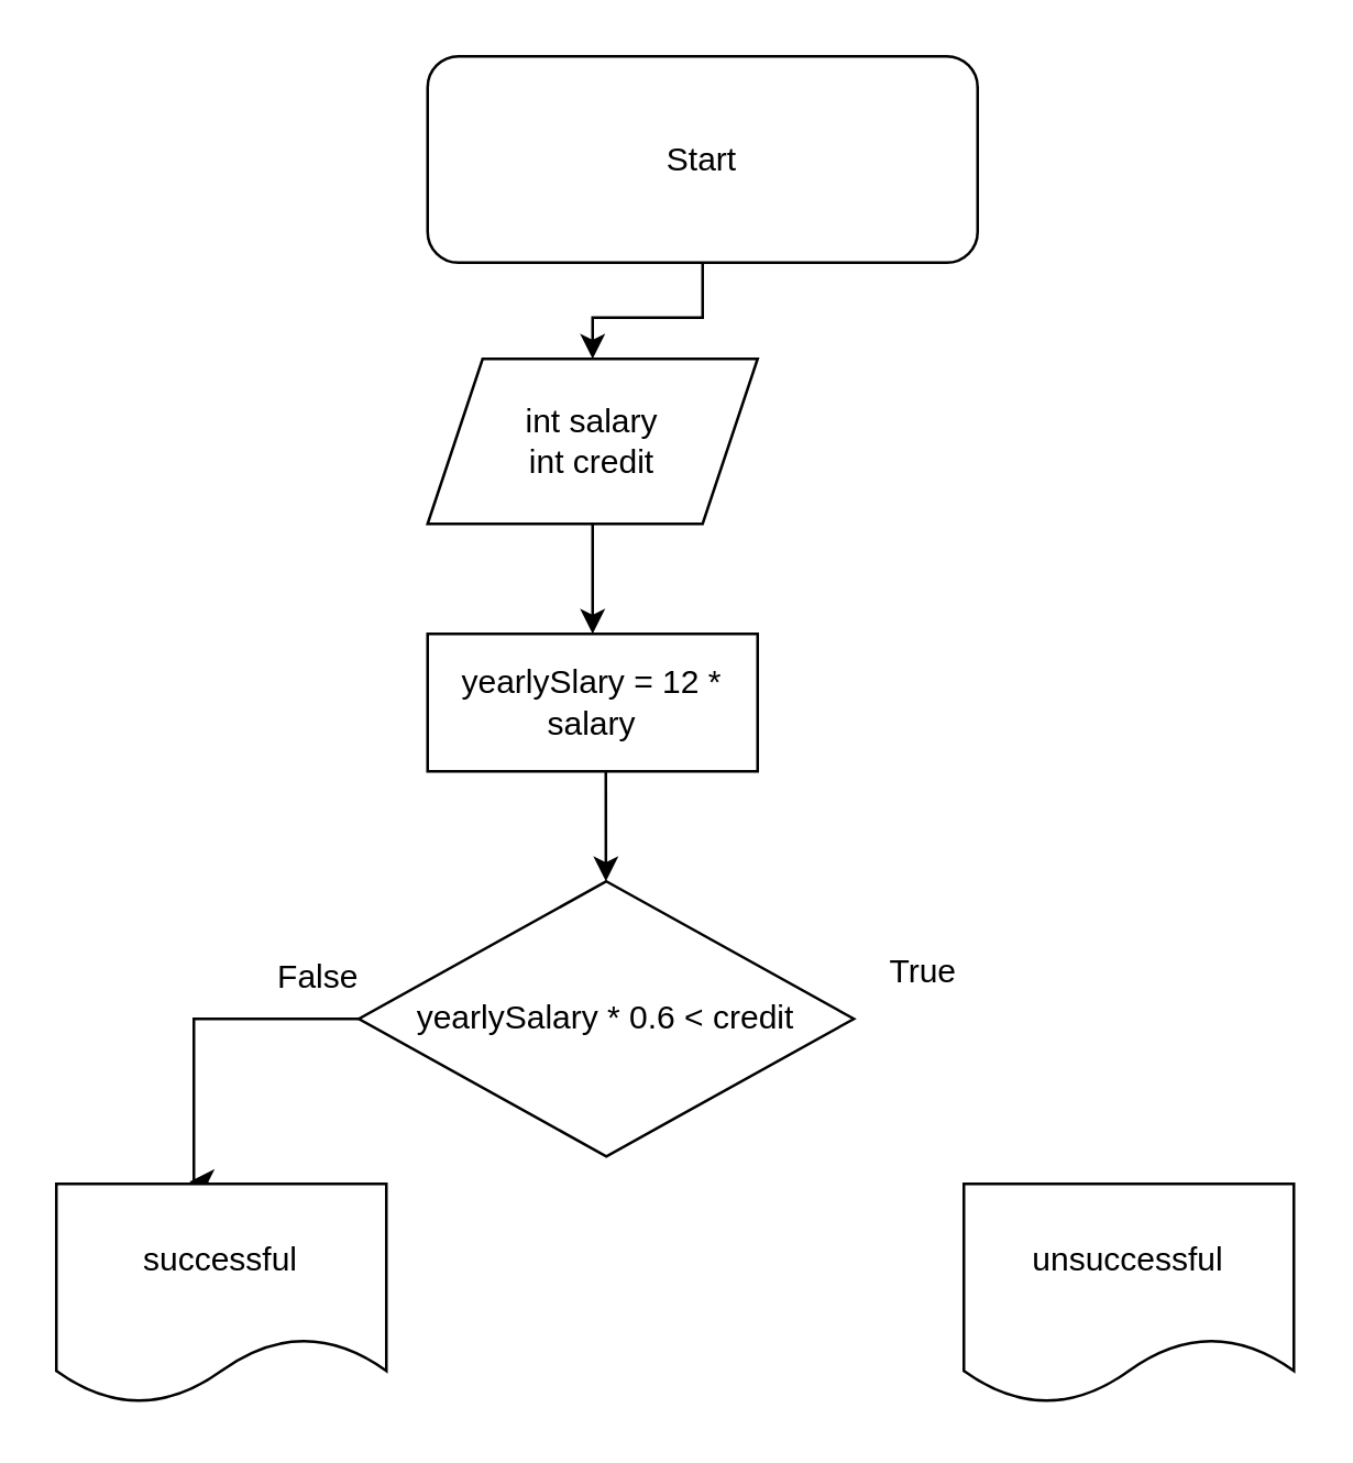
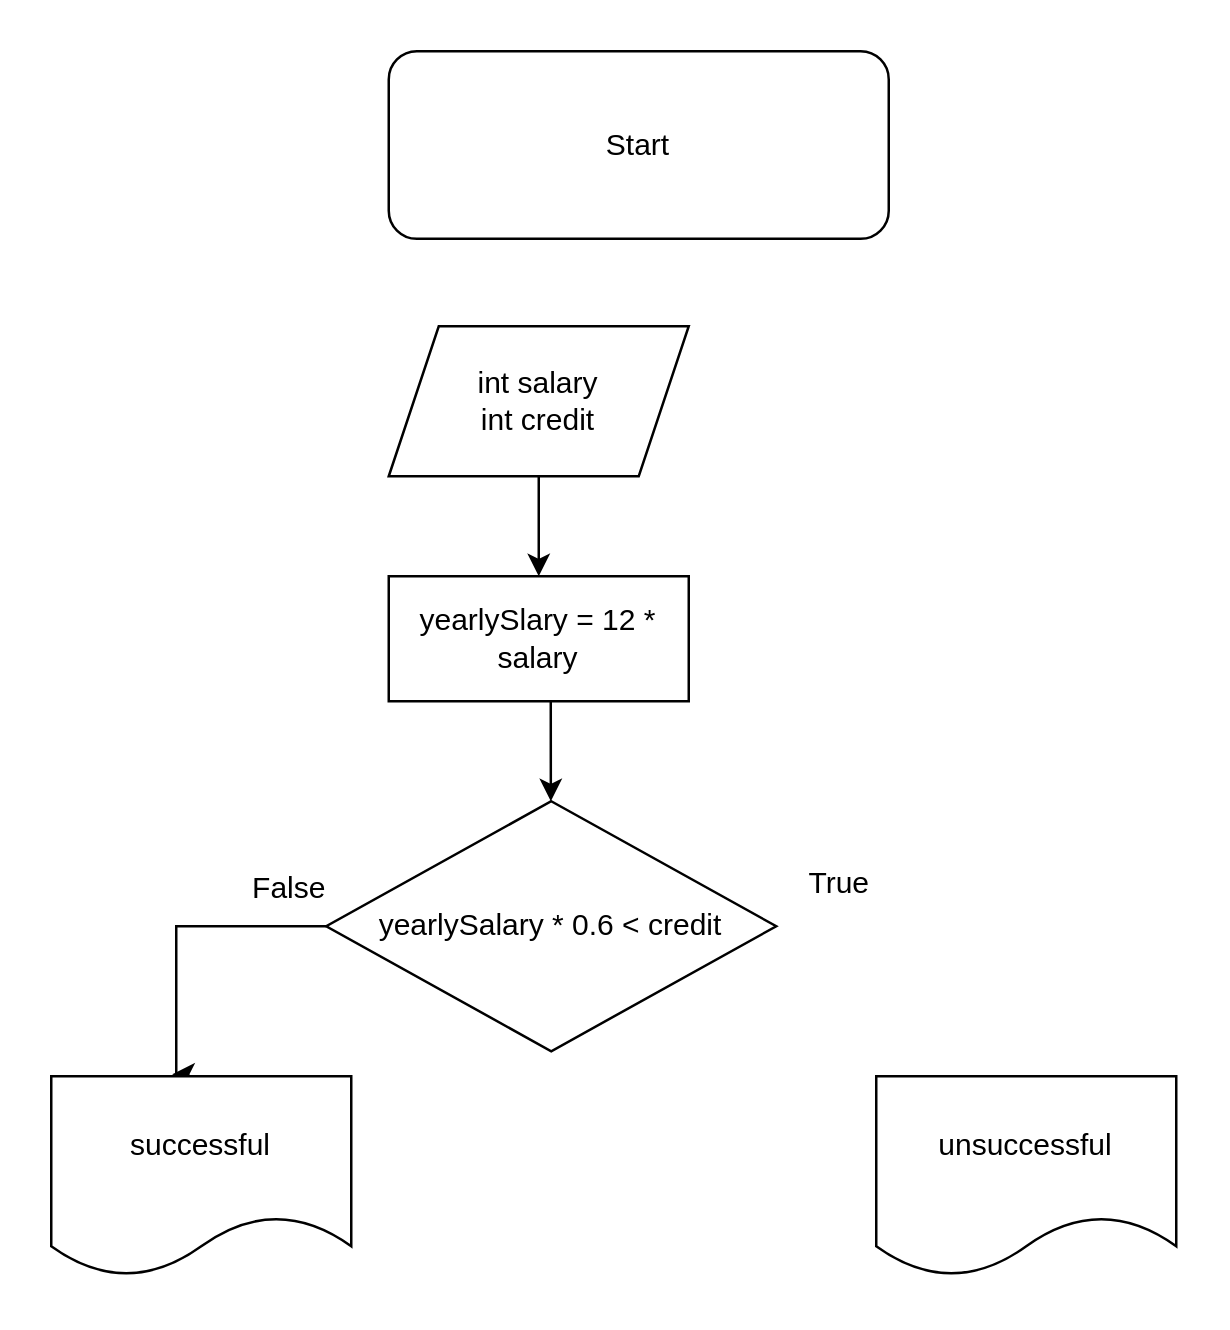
- <mxCell id="2" style="edgeStyle=orthogonalEdgeStyle;rounded=0;orthogonalLoop=1;jettySize=auto;html=1;" edge="1" parent="1" source="3" target="5"><mxGeometry relative="1" as="geometry" /></mxCell>
